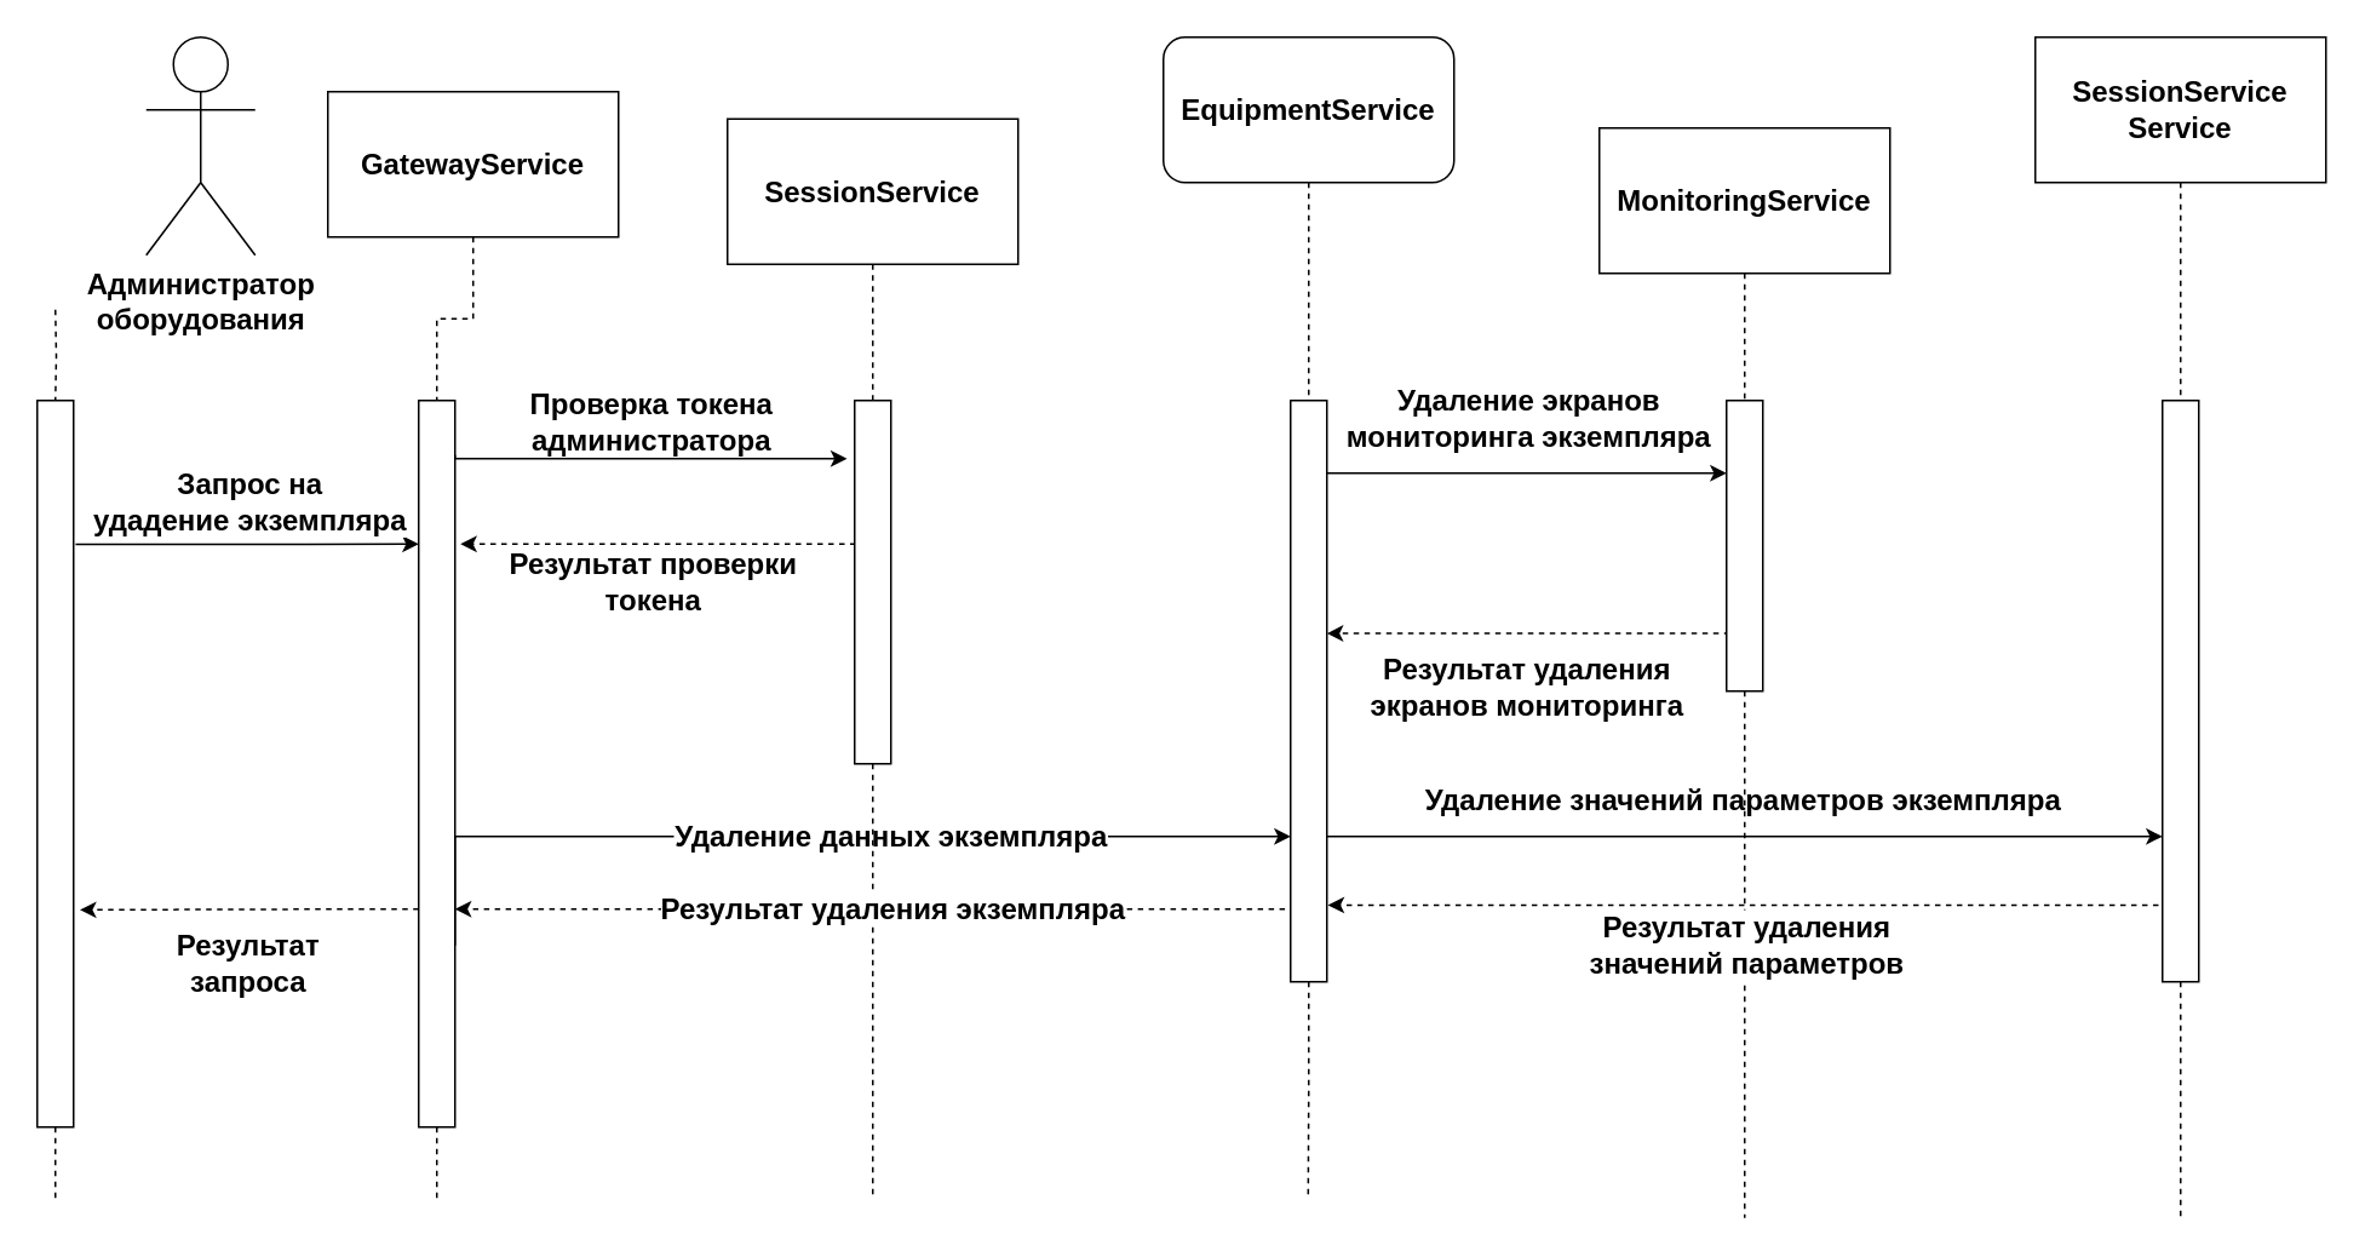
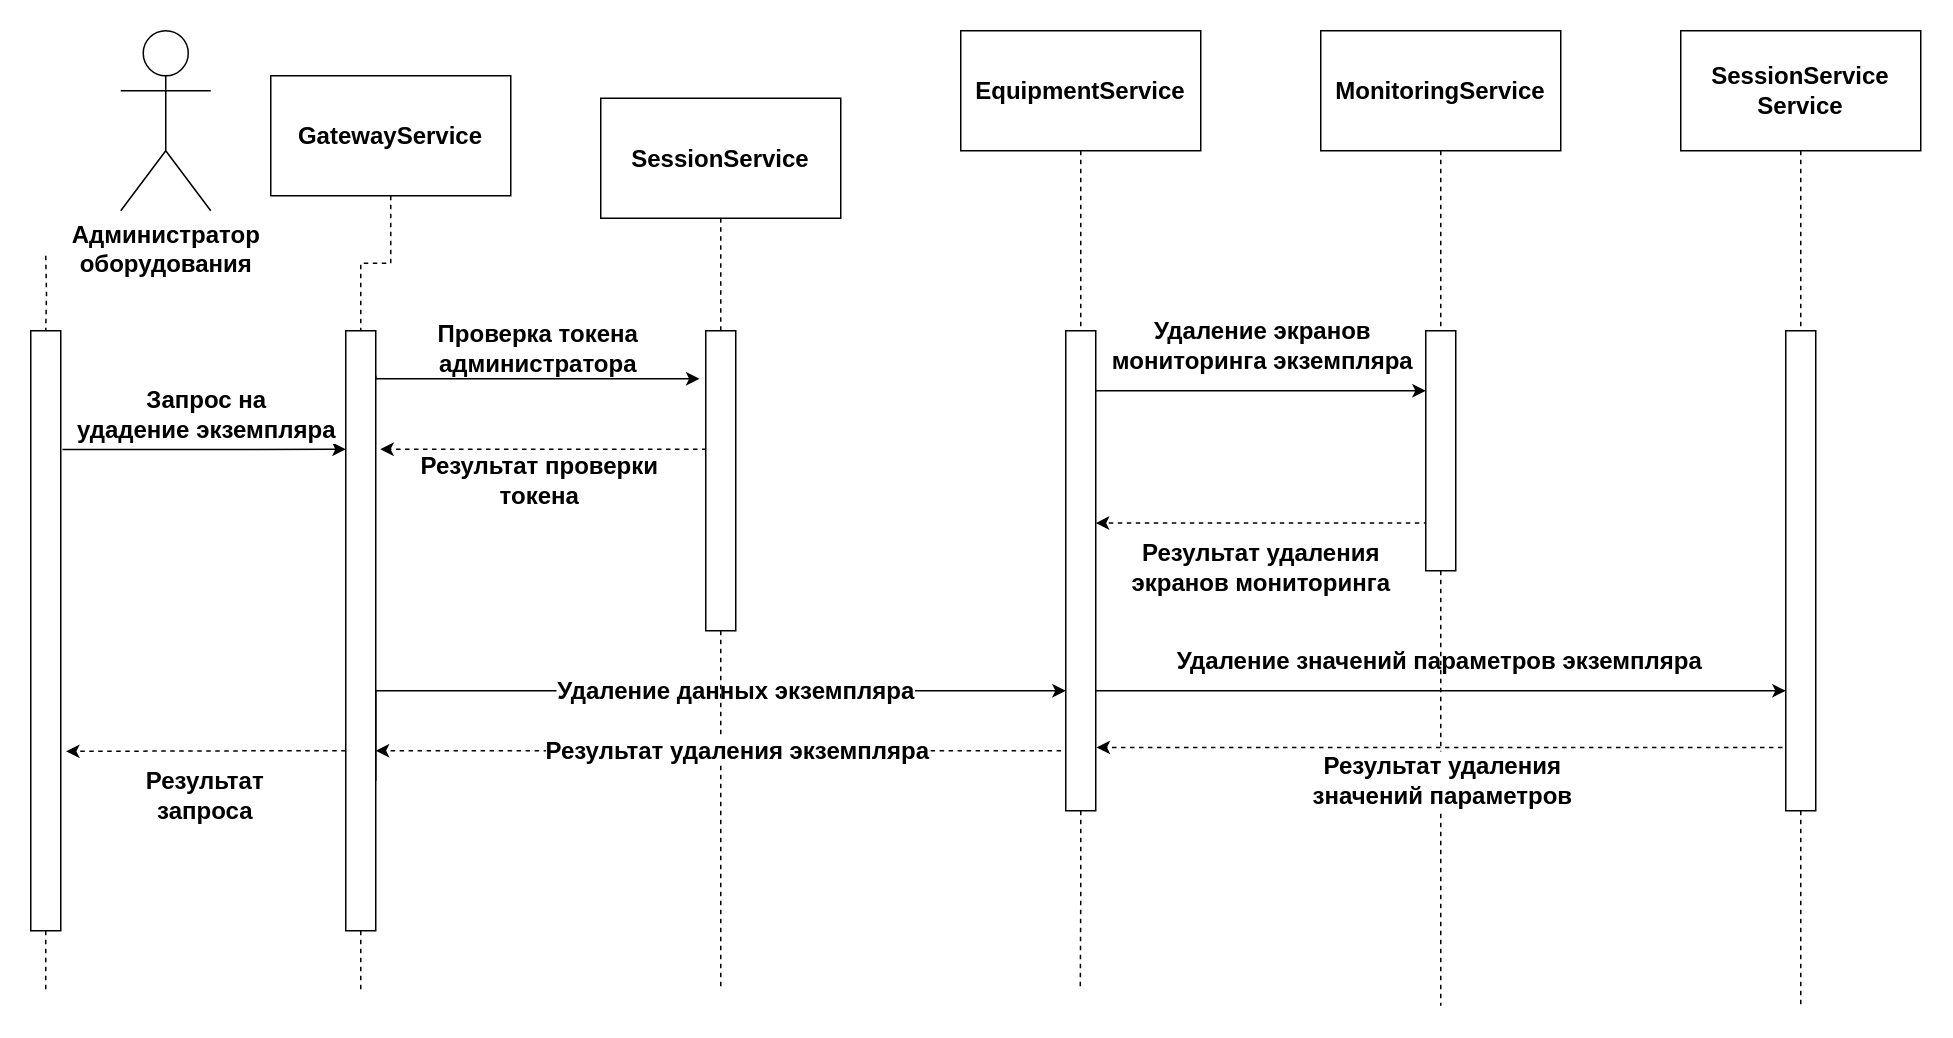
- <mxCell id="12" value="EquipmentService" style="whiteSpace=wrap;html=1;fontSize=16;fontStyle=1;rounded=1;" parent="1" vertex="1"><mxGeometry x="640" y="20" width="160" height="80" as="geometry" /></mxCell>
+ <mxCell id="12" value="EquipmentService" style="rounded=0;whiteSpace=wrap;html=1;fontSize=16;fontStyle=1" parent="1" vertex="1"><mxGeometry x="640" y="20" width="160" height="80" as="geometry" /></mxCell>
- <mxCell id="27" value="MonitoringService" style="rounded=0;whiteSpace=wrap;html=1;fontSize=16;fontStyle=1" parent="1" vertex="1"><mxGeometry x="880" y="70" width="160" height="80" as="geometry" /></mxCell>
+ <mxCell id="27" value="MonitoringService" style="rounded=0;whiteSpace=wrap;html=1;fontSize=16;fontStyle=1" parent="1" vertex="1"><mxGeometry x="880" y="20" width="160" height="80" as="geometry" /></mxCell>
